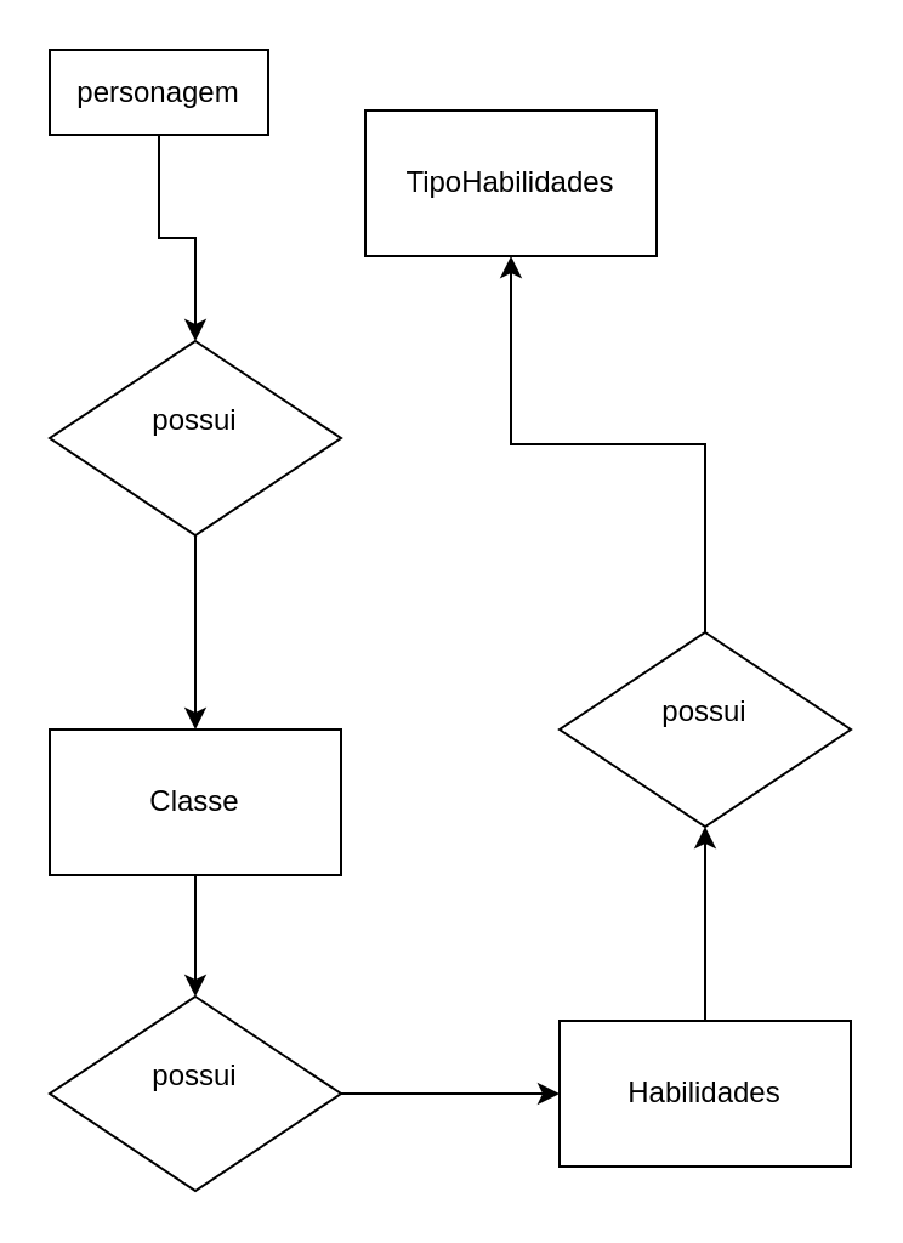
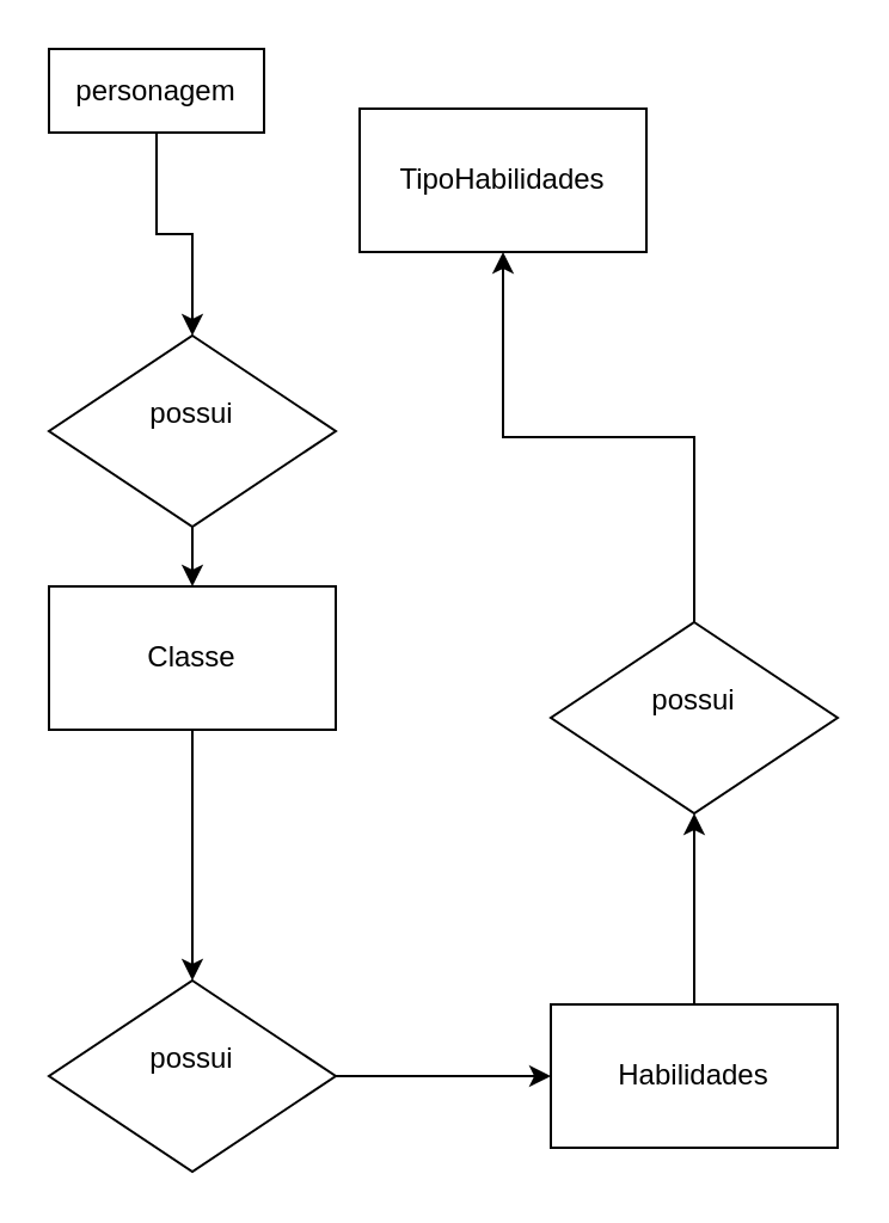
- <mxCell id="7" value="&lt;font style=&quot;vertical-align: inherit&quot;&gt;&lt;font style=&quot;vertical-align: inherit&quot;&gt;&lt;font style=&quot;vertical-align: inherit&quot;&gt;&lt;font style=&quot;vertical-align: inherit&quot;&gt;Classe&lt;/font&gt;&lt;/font&gt;&lt;/font&gt;&lt;/font&gt;" style="rounded=0;whiteSpace=wrap;html=1;" vertex="1" parent="1"><mxGeometry x="20" y="300" width="120" height="60" as="geometry" /></mxCell>
+ <mxCell id="7" value="&lt;font style=&quot;vertical-align: inherit&quot;&gt;&lt;font style=&quot;vertical-align: inherit&quot;&gt;&lt;font style=&quot;vertical-align: inherit&quot;&gt;&lt;font style=&quot;vertical-align: inherit&quot;&gt;Classe&lt;/font&gt;&lt;/font&gt;&lt;/font&gt;&lt;/font&gt;" style="rounded=0;whiteSpace=wrap;html=1;" vertex="1" parent="1"><mxGeometry x="20" y="245" width="120" height="60" as="geometry" /></mxCell>
